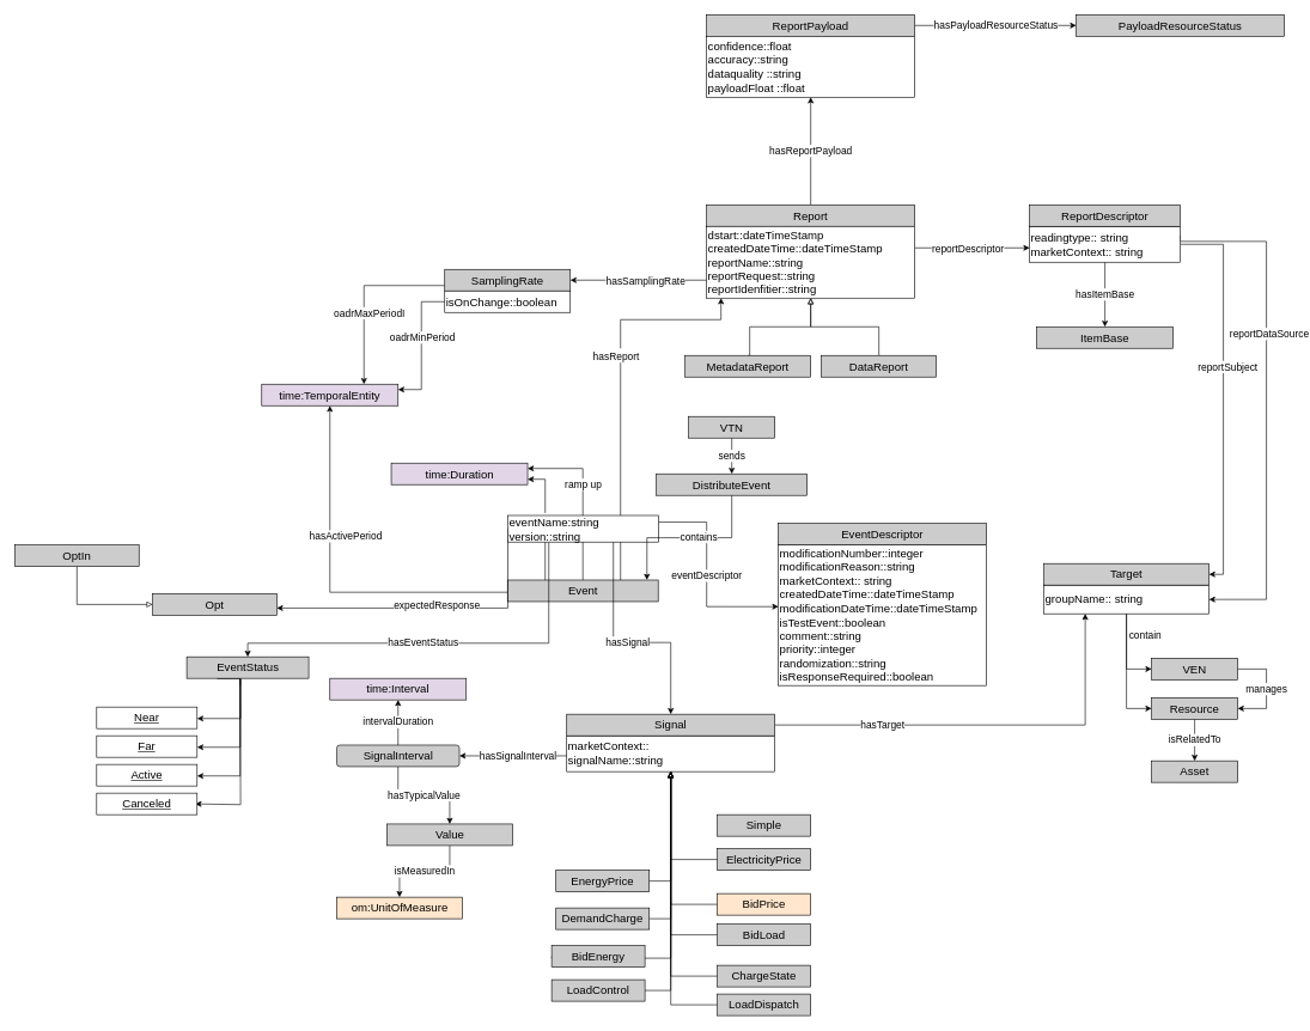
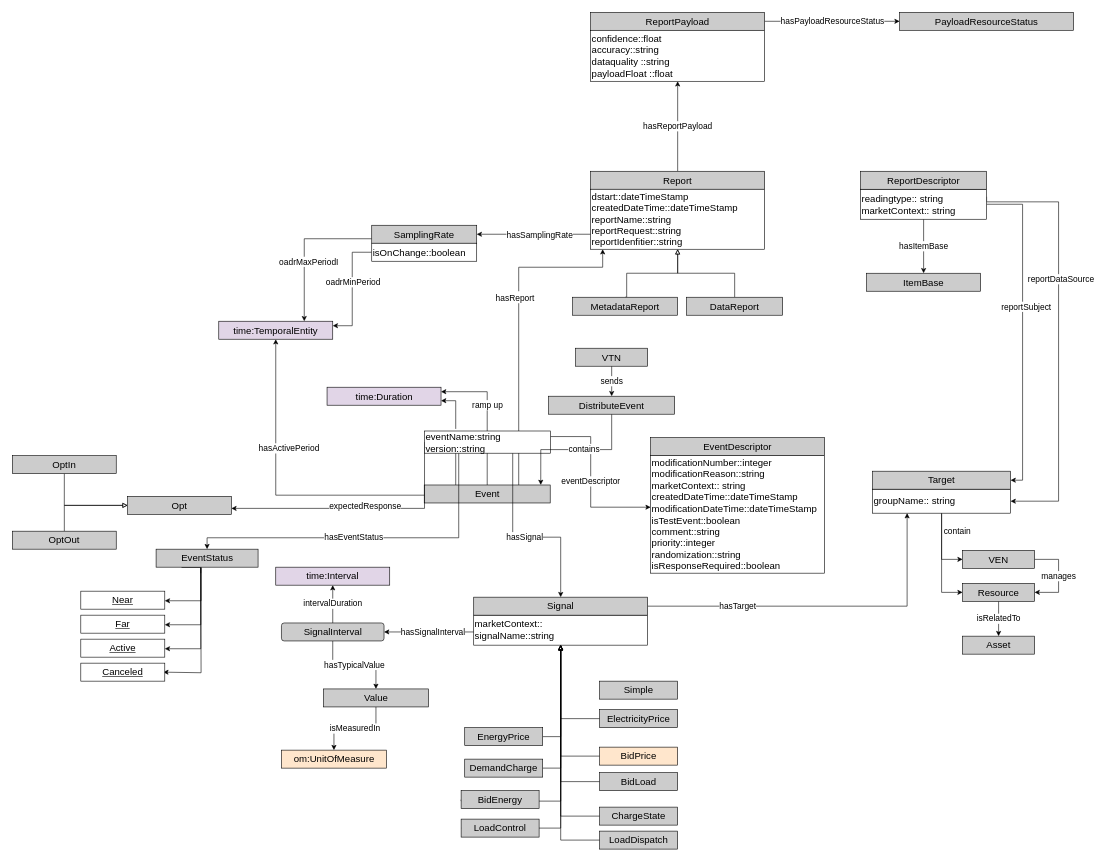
- <mxCell id="63" value="" style="edgeStyle=orthogonalEdgeStyle;rounded=0;orthogonalLoop=1;jettySize=auto;html=1;endArrow=classic;endFill=1;fontColor=none;" parent="1" source="67" target="73" edge="1"><mxGeometry relative="1" as="geometry"><Array as="points"><mxPoint x="1324" y="345" /><mxPoint x="1324" y="345" /></Array></mxGeometry></mxCell>
- <mxCell id="64" value="reportDescriptor" style="text;html=1;resizable=0;points=[];align=center;verticalAlign=middle;labelBackgroundColor=#ffffff;fontSize=14;fontColor=none;" parent="63" vertex="1" connectable="0"><mxGeometry x="-0.189" y="-4" relative="1" as="geometry"><mxPoint x="8" y="-4" as="offset" /></mxGeometry></mxCell>
+ <mxCell id="101" style="edgeStyle=orthogonalEdgeStyle;rounded=0;orthogonalLoop=1;jettySize=auto;html=1;exitX=0.5;exitY=0;exitDx=0;exitDy=0;entryX=0;entryY=0.5;entryDx=0;entryDy=0;endArrow=block;endFill=0;fontSize=14;fontColor=none;" parent="1" source="102" target="95" edge="1"><mxGeometry relative="1" as="geometry" /></mxCell>
+ <mxCell id="102" value="&lt;font style=&quot;font-size: 16px&quot; color=&quot;#000000&quot;&gt;OptOut&lt;/font&gt;" style="rounded=0;whiteSpace=wrap;html=1;fillColor=#CCCCCC;strokeColor=#000000;fontColor=#333333;fontSize=16;fontStyle=0" parent="1" vertex="1"><mxGeometry x="20.048" y="885" width="173" height="30" as="geometry" /></mxCell>
